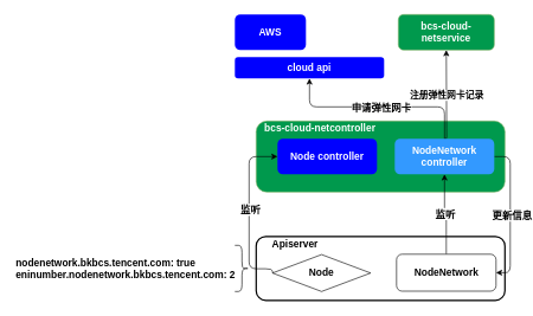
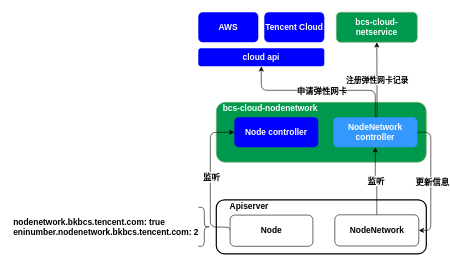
+ <mxCell id="5" value="Tencent Cloud" style="rounded=1;whiteSpace=wrap;html=1;fillColor=#0000FF;strokeColor=none;fontStyle=1;fontSize=14;fontColor=#FFFFFF;" parent="1" vertex="1"><mxGeometry x="440" y="20" width="100" height="50" as="geometry" /></mxCell>
- <mxCell id="11" value="bcs-cloud-netcontroller" style="text;html=1;strokeColor=none;fillColor=none;align=center;verticalAlign=middle;whiteSpace=wrap;rounded=0;fontStyle=1;fontSize=14;fontColor=#FFFFFF;" parent="1" vertex="1"><mxGeometry x="360" y="170" width="180" height="20" as="geometry" /></mxCell>
+ <mxCell id="11" value="bcs-cloud-nodenetwork" style="text;html=1;strokeColor=none;fillColor=none;align=center;verticalAlign=middle;whiteSpace=wrap;rounded=0;fontStyle=1;fontSize=14;fontColor=#FFFFFF;" parent="1" vertex="1"><mxGeometry x="360" y="170" width="180" height="20" as="geometry" /></mxCell>
- <mxCell id="9" value="Node" style="rhombus;whiteSpace=wrap;html=1;fontStyle=1;fontSize=14;" parent="1" vertex="1"><mxGeometry x="383" y="358" width="138" height="52" as="geometry" /></mxCell>
+ <mxCell id="9" value="Node" style="rounded=1;whiteSpace=wrap;html=1;fontStyle=1;fontSize=14;" parent="1" vertex="1"><mxGeometry x="383" y="358" width="138" height="52" as="geometry" /></mxCell>
